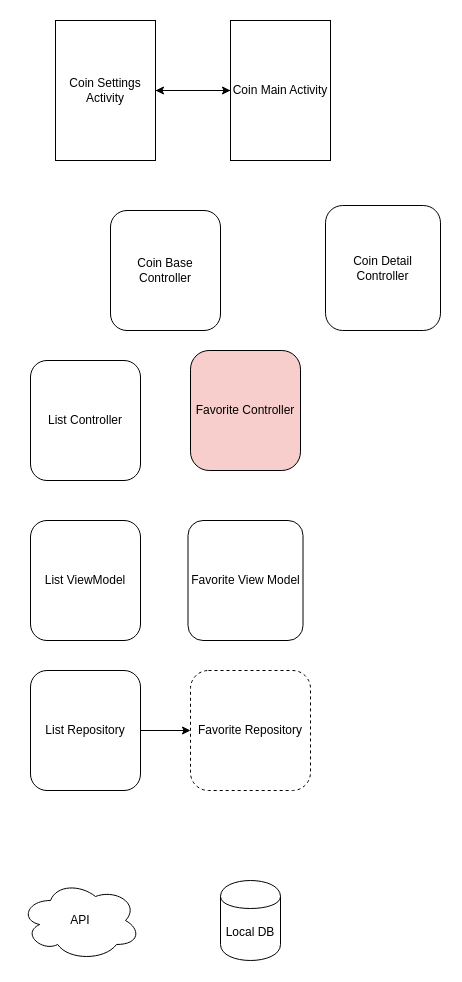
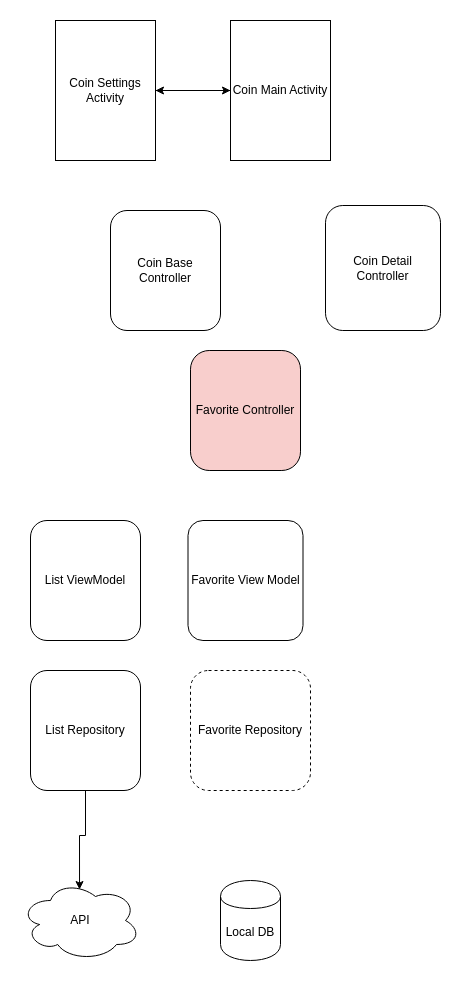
- <mxCell id="2" value="List Controller" style="rounded=1;whiteSpace=wrap;html=1;direction=south;" parent="1" vertex="1"><mxGeometry x="30" y="360" width="110" height="120" as="geometry" /></mxCell>
- <mxCell id="4" style="edgeStyle=orthogonalEdgeStyle;rounded=0;orthogonalLoop=1;jettySize=auto;html=1;" edge="1" parent="1" source="5" target="12"><mxGeometry relative="1" as="geometry" /></mxCell>
+ <mxCell id="4" style="edgeStyle=orthogonalEdgeStyle;rounded=0;orthogonalLoop=1;jettySize=auto;html=1;entryX=0.492;entryY=0.113;entryDx=0;entryDy=0;entryPerimeter=0;" edge="1" parent="1" source="5" target="16"><mxGeometry relative="1" as="geometry" /></mxCell>
